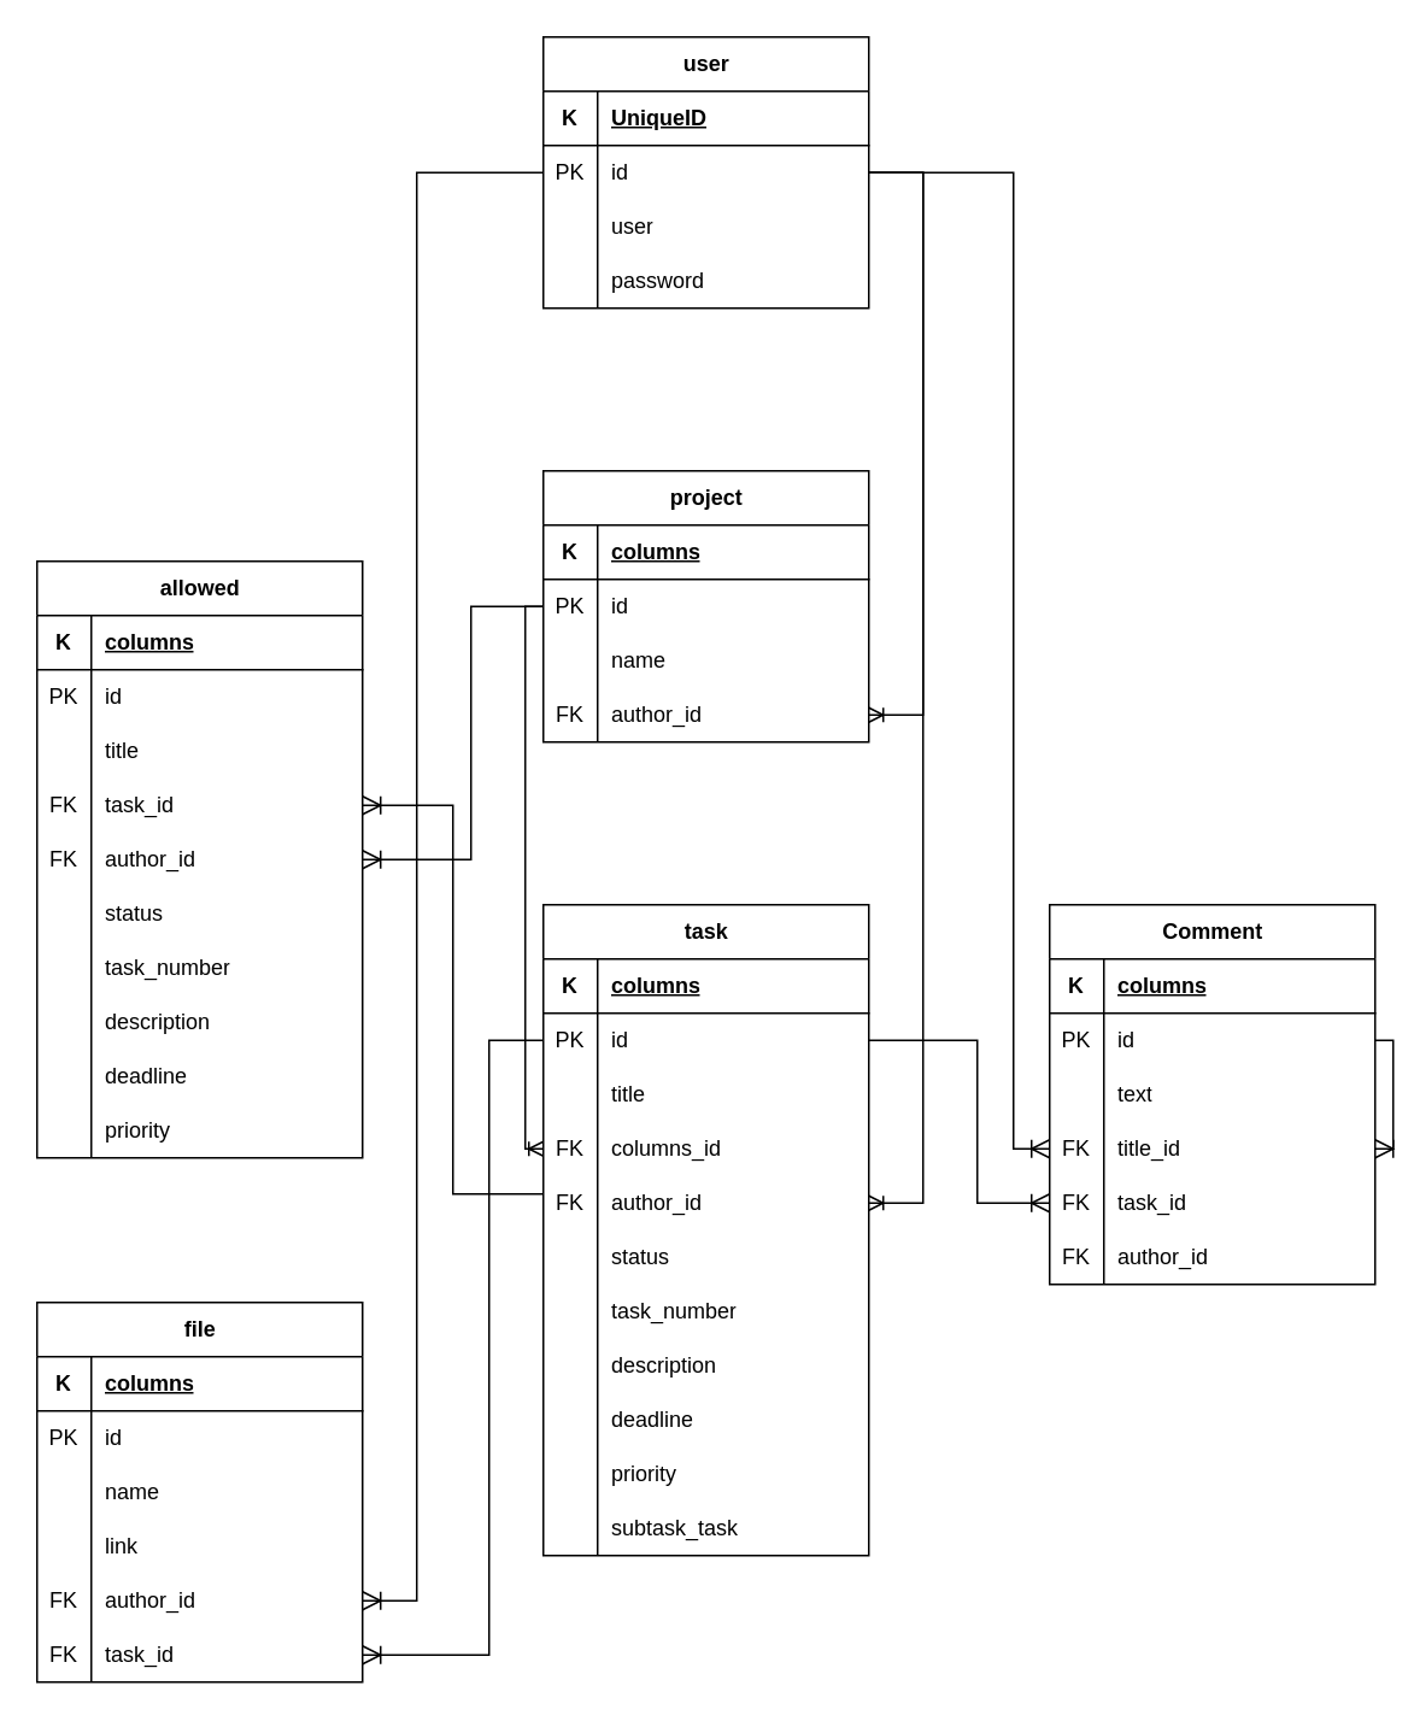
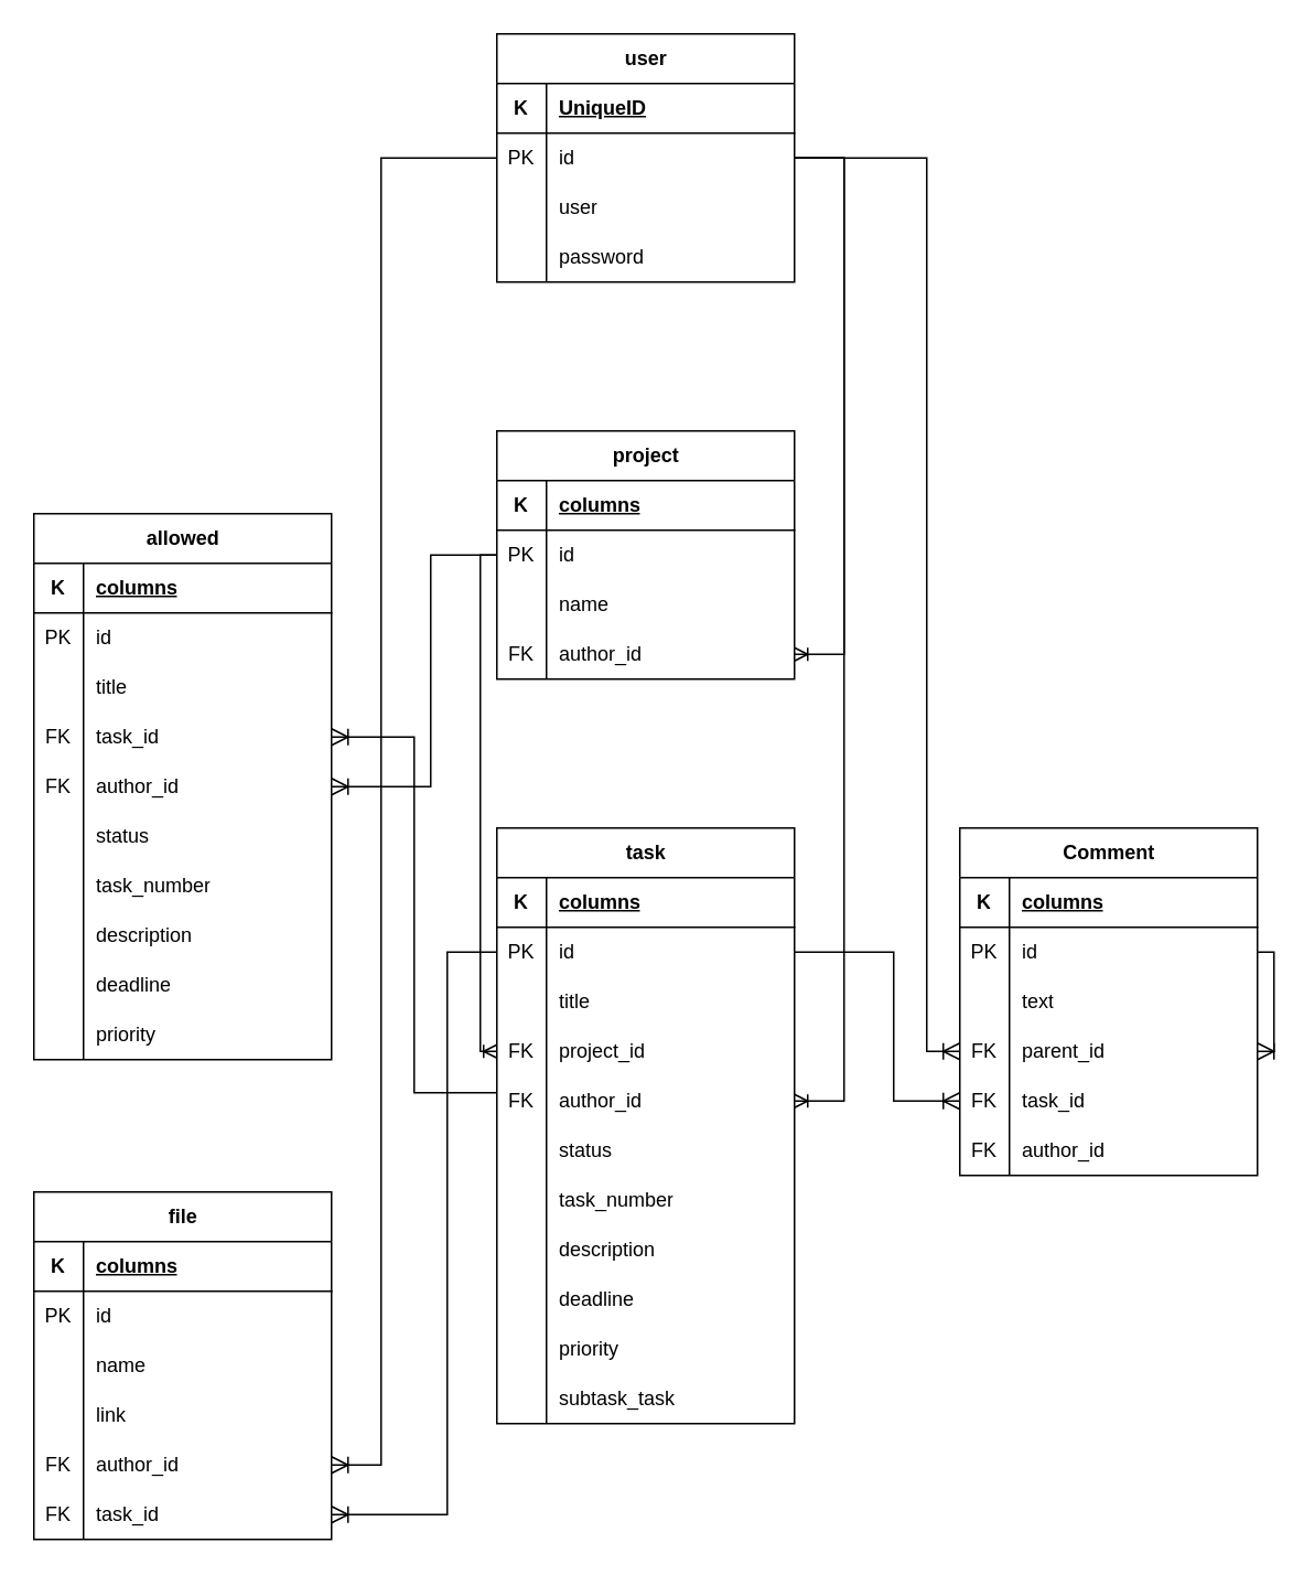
- <mxCell id="48" value="columns_id" style="shape=partialRectangle;connectable=0;fillColor=none;top=0;left=0;bottom=0;right=0;align=left;spacingLeft=6;overflow=hidden;whiteSpace=wrap;html=1;" parent="46" vertex="1"><mxGeometry x="30" width="150" height="30" as="geometry"><mxRectangle width="150" height="30" as="alternateBounds" /></mxGeometry></mxCell>
+ <mxCell id="48" value="project_id" style="shape=partialRectangle;connectable=0;fillColor=none;top=0;left=0;bottom=0;right=0;align=left;spacingLeft=6;overflow=hidden;whiteSpace=wrap;html=1;" parent="46" vertex="1"><mxGeometry x="30" width="150" height="30" as="geometry"><mxRectangle width="150" height="30" as="alternateBounds" /></mxGeometry></mxCell>
- <mxCell id="28" value="title_id" style="shape=partialRectangle;connectable=0;fillColor=none;top=0;left=0;bottom=0;right=0;align=left;spacingLeft=6;overflow=hidden;whiteSpace=wrap;html=1;" parent="26" vertex="1"><mxGeometry x="30" width="150" height="30" as="geometry"><mxRectangle width="150" height="30" as="alternateBounds" /></mxGeometry></mxCell>
+ <mxCell id="28" value="parent_id" style="shape=partialRectangle;connectable=0;fillColor=none;top=0;left=0;bottom=0;right=0;align=left;spacingLeft=6;overflow=hidden;whiteSpace=wrap;html=1;" parent="26" vertex="1"><mxGeometry x="30" width="150" height="30" as="geometry"><mxRectangle width="150" height="30" as="alternateBounds" /></mxGeometry></mxCell>
